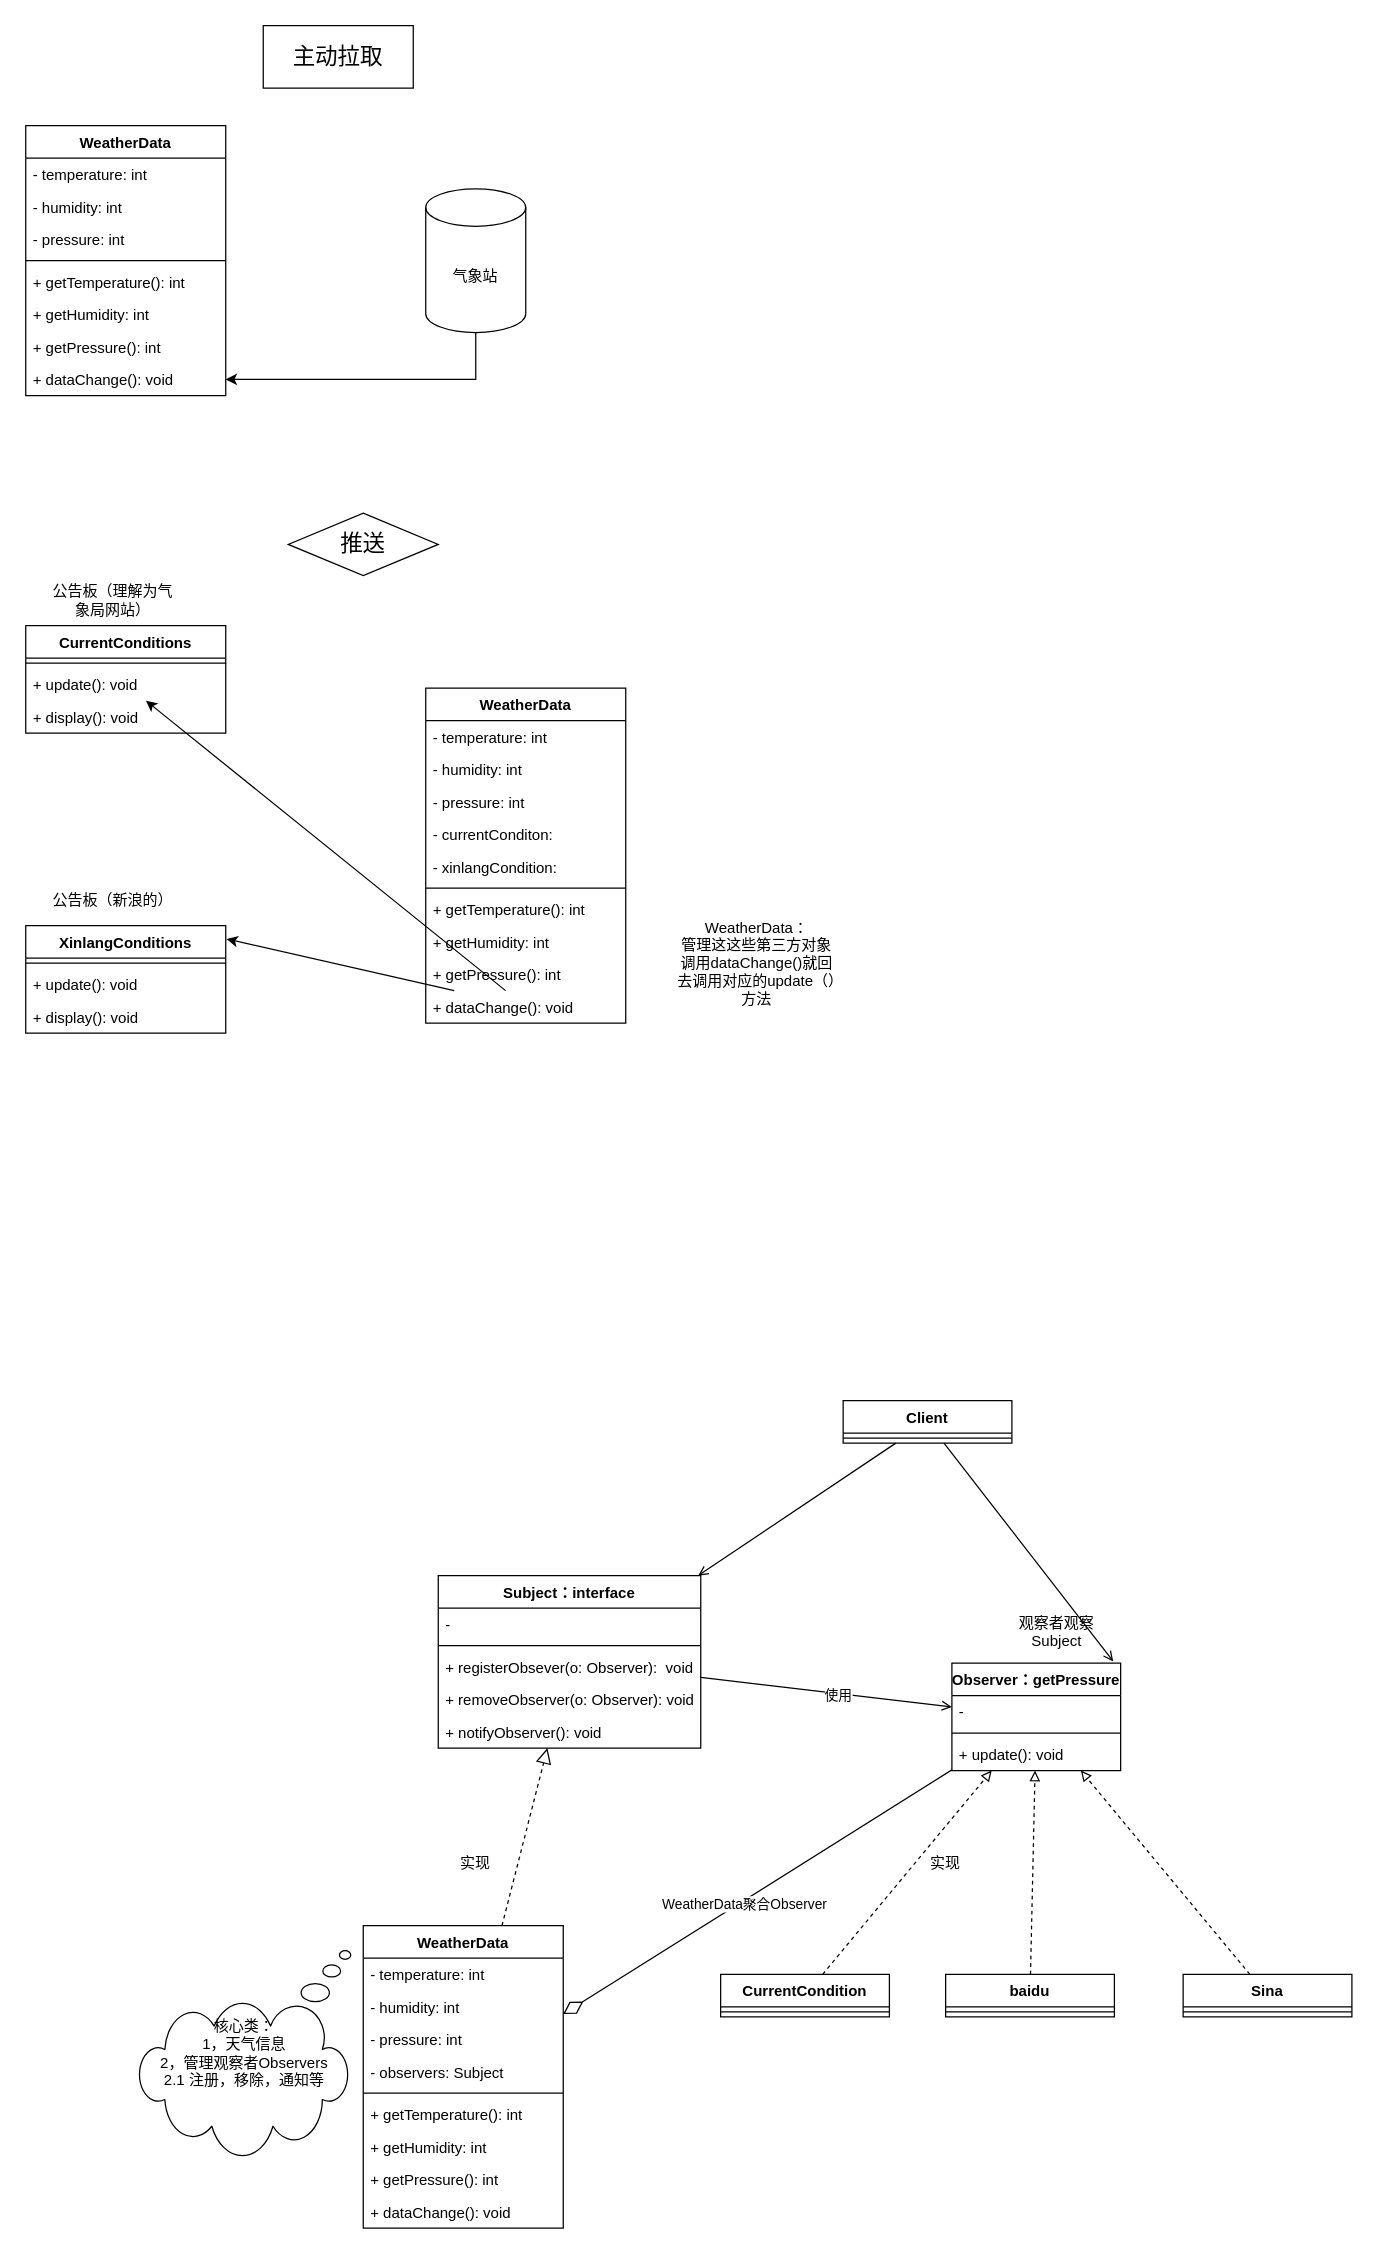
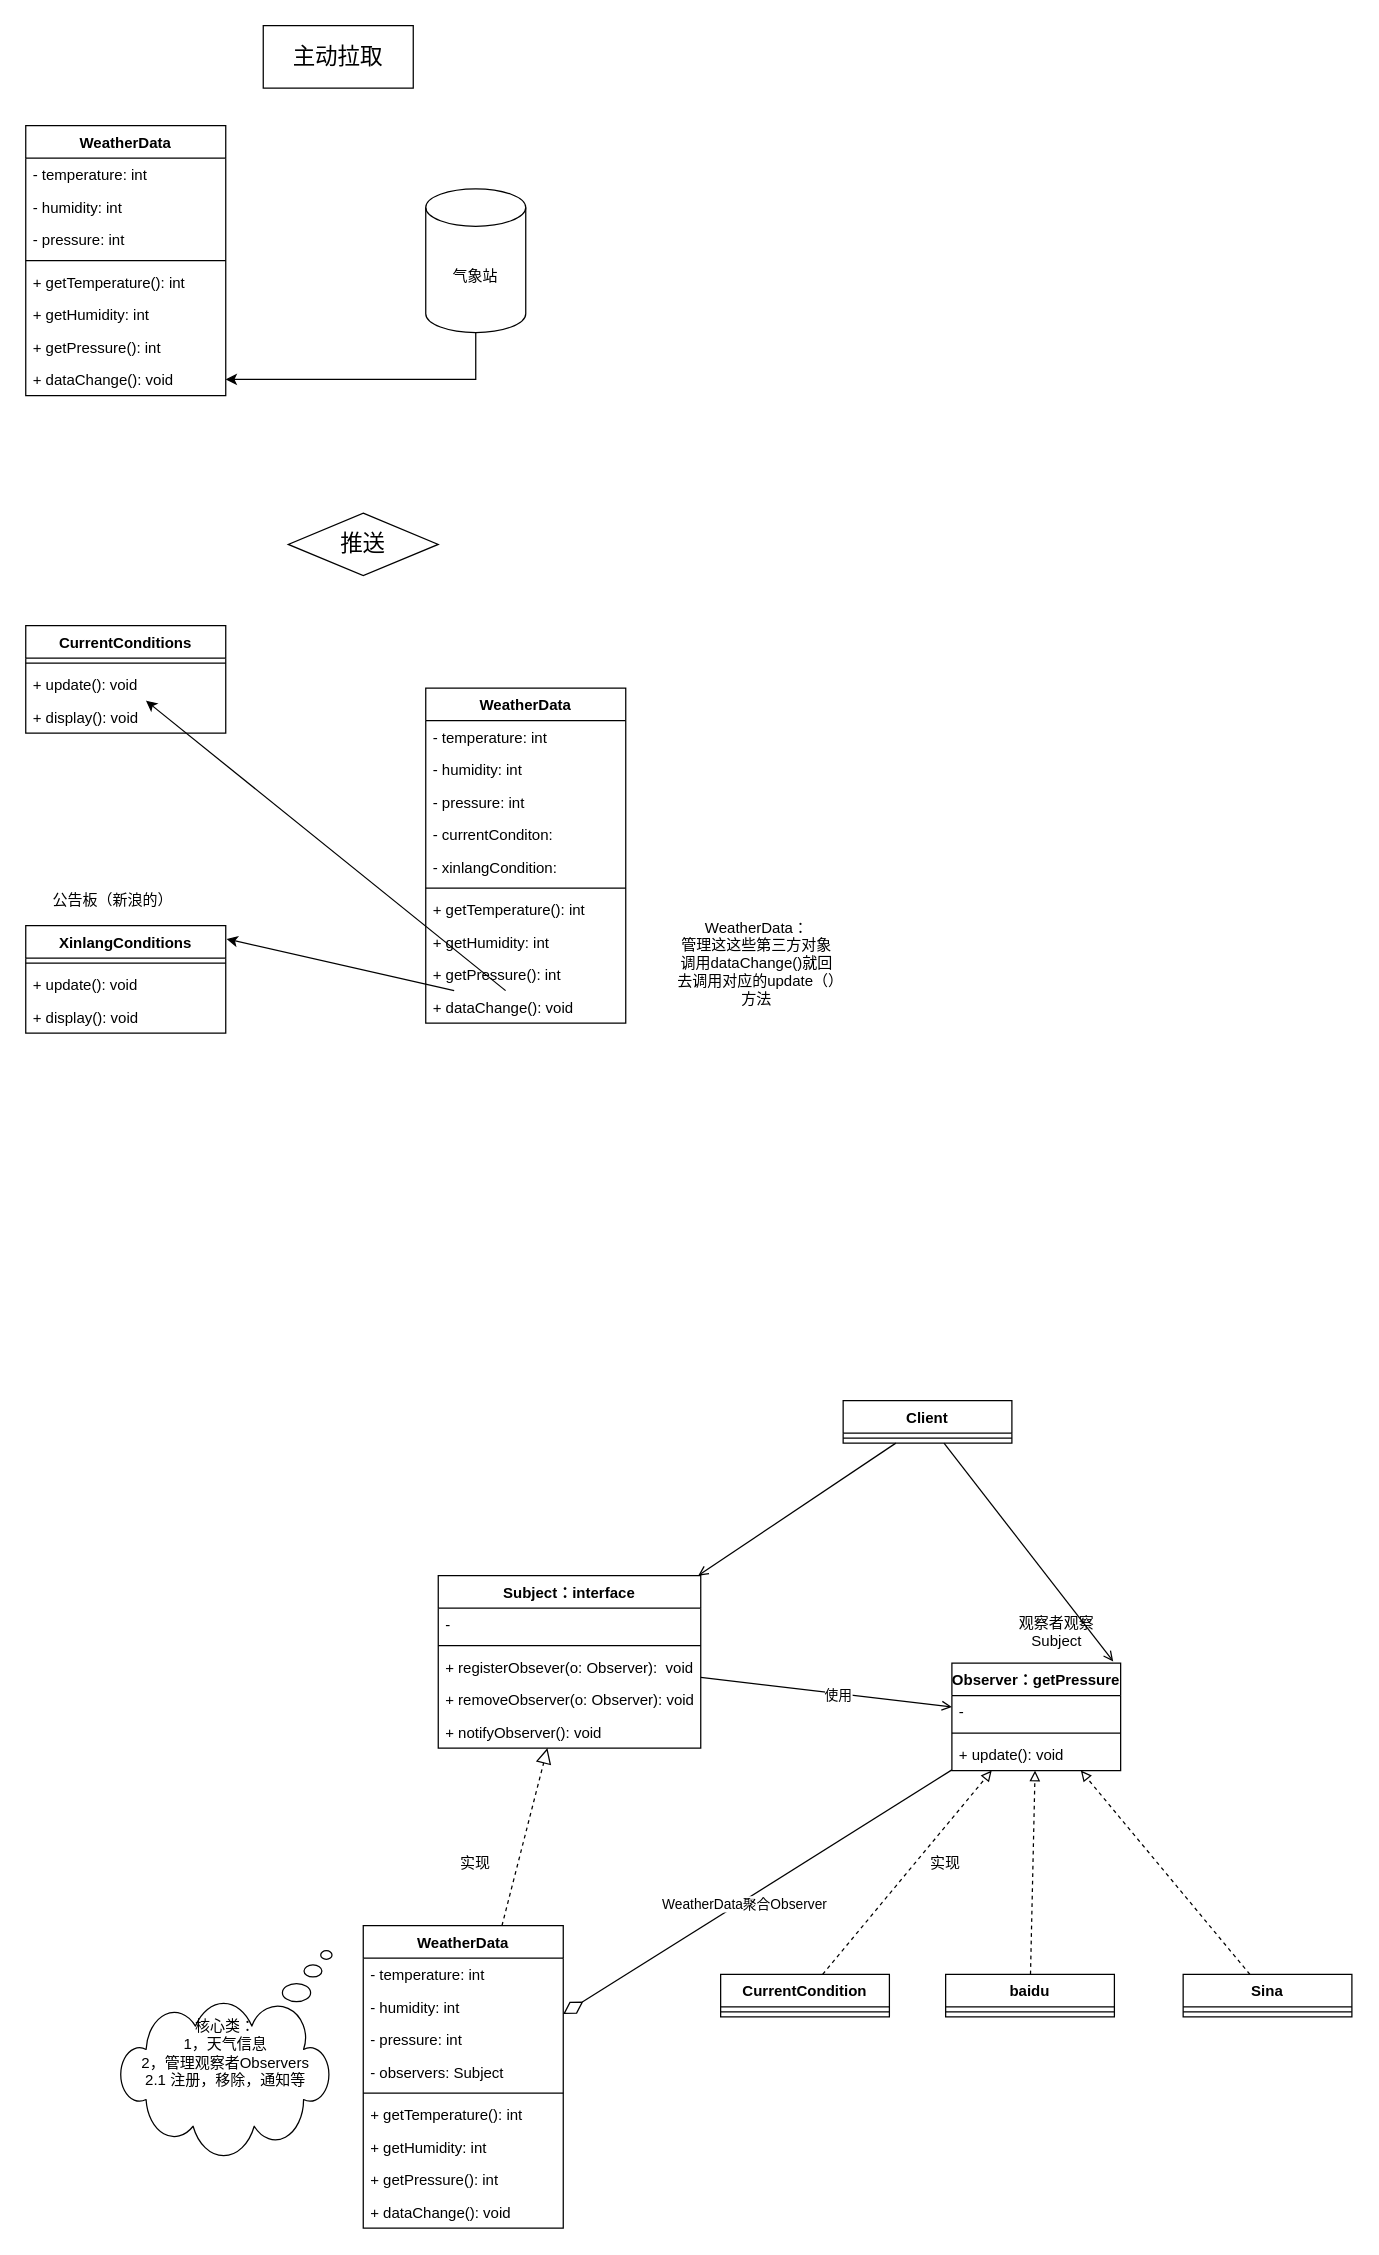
- <mxCell id="29" value="公告板（理解为气象局网站）" style="text;html=1;strokeColor=none;fillColor=none;align=center;verticalAlign=middle;whiteSpace=wrap;rounded=0;" vertex="1" parent="1"><mxGeometry x="40" y="460" width="100" height="40" as="geometry" /></mxCell>
- <mxCell id="58" value="核心类：&lt;br&gt;1，天气信息&lt;br&gt;2，管理观察者Observers&lt;br&gt;2.1 注册，移除，通知等" style="whiteSpace=wrap;html=1;shape=mxgraph.basic.cloud_callout;direction=west;" vertex="1" parent="1"><mxGeometry x="110" y="1560" width="170" height="164" as="geometry" /></mxCell>
+ <mxCell id="58" value="核心类：&lt;br&gt;1，天气信息&lt;br&gt;2，管理观察者Observers&lt;br&gt;2.1 注册，移除，通知等" style="whiteSpace=wrap;html=1;shape=mxgraph.basic.cloud_callout;direction=west;" vertex="1" parent="1"><mxGeometry x="95" y="1560" width="170" height="164" as="geometry" /></mxCell>
